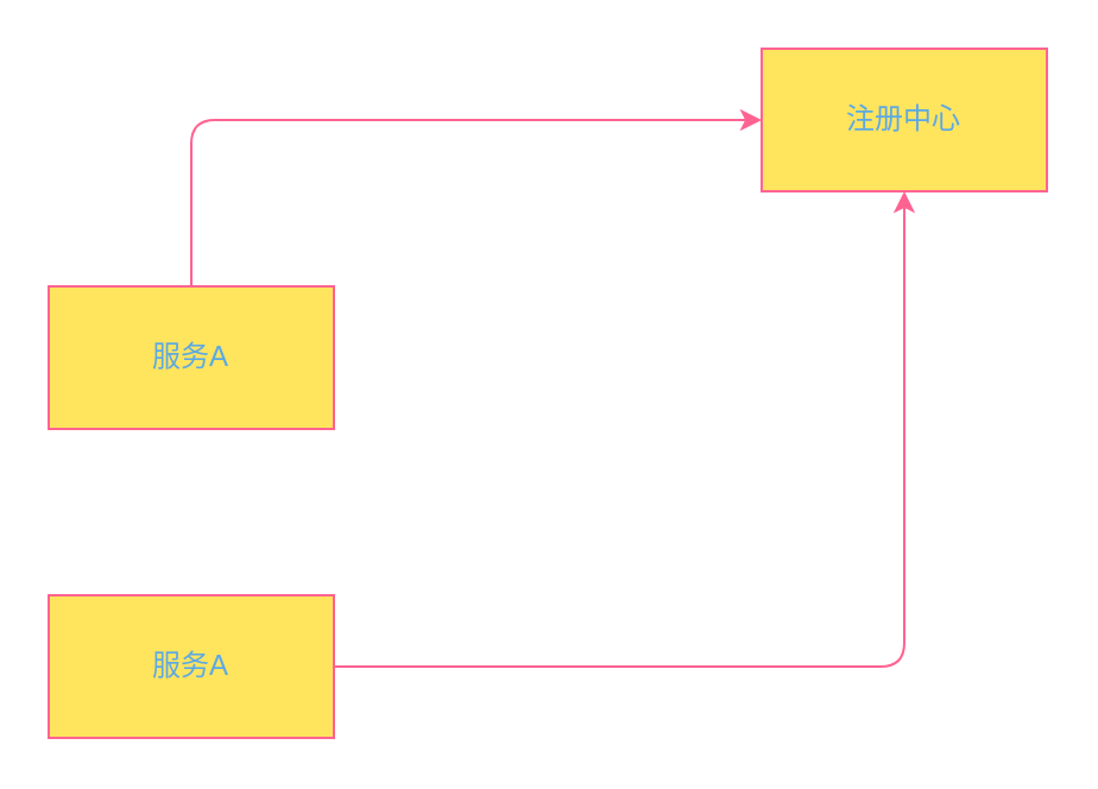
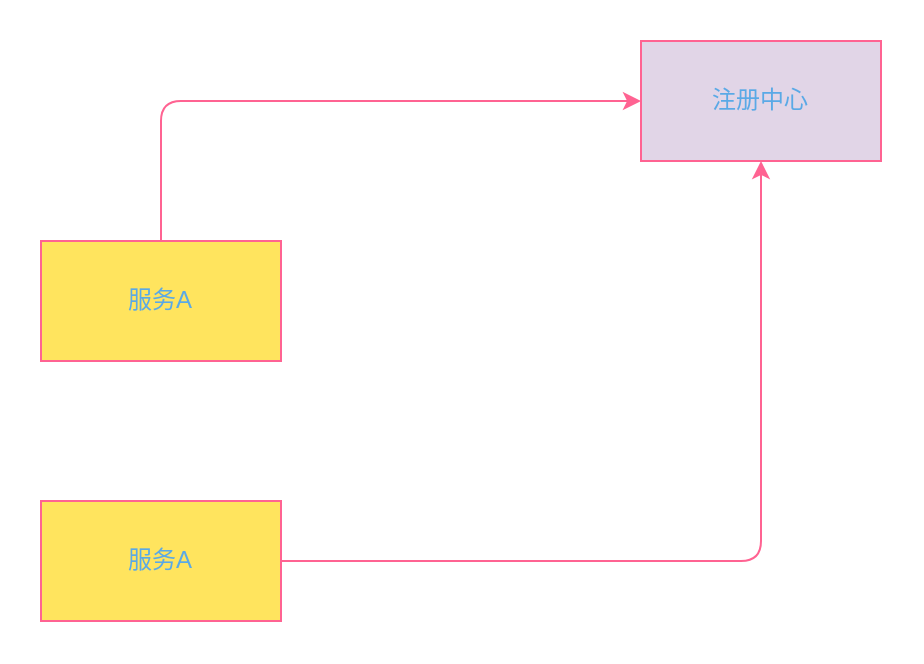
- <mxCell id="6" value="注册中心" style="rounded=0;whiteSpace=wrap;html=1;sketch=0;strokeColor=#FF6392;fillColor=#FFE45E;fontColor=#5AA9E6;" vertex="1" parent="1"><mxGeometry x="320" y="20" width="120" height="60" as="geometry" /></mxCell>
+ <mxCell id="6" value="注册中心" style="rounded=0;whiteSpace=wrap;html=1;sketch=0;strokeColor=#FF6392;fillColor=#e1d5e7;fontColor=#5AA9E6;" vertex="1" parent="1"><mxGeometry x="320" y="20" width="120" height="60" as="geometry" /></mxCell>
